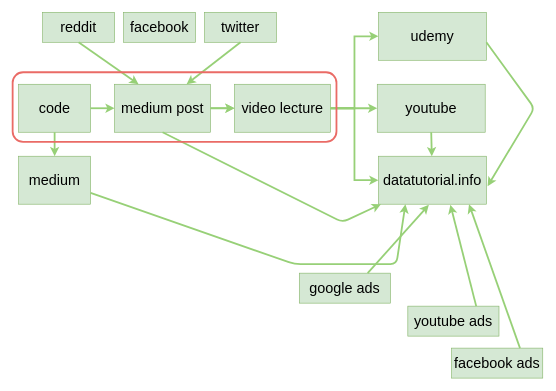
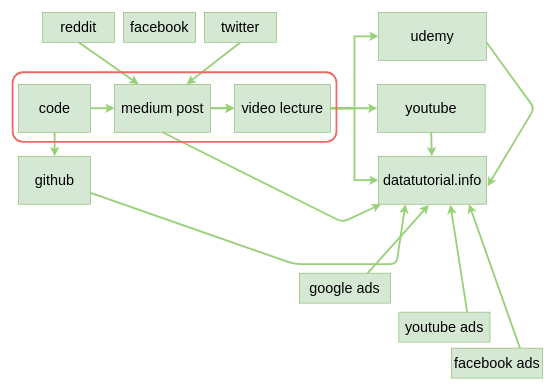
- <mxCell id="15" value="&lt;font style=&quot;font-size: 24px&quot;&gt;medium&lt;/font&gt;" style="text;html=1;strokeColor=#82b366;fillColor=#d5e8d4;align=center;verticalAlign=middle;whiteSpace=wrap;rounded=0;" vertex="1" parent="1"><mxGeometry x="30" y="260" width="120" height="80" as="geometry" /></mxCell>
+ <mxCell id="15" value="&lt;font style=&quot;font-size: 24px&quot;&gt;github&lt;/font&gt;" style="text;html=1;strokeColor=#82b366;fillColor=#d5e8d4;align=center;verticalAlign=middle;whiteSpace=wrap;rounded=0;" vertex="1" parent="1"><mxGeometry x="30" y="260" width="120" height="80" as="geometry" /></mxCell>
- <mxCell id="26" value="&lt;span style=&quot;font-size: 24px&quot;&gt;youtube ads&lt;/span&gt;" style="text;html=1;strokeColor=#82b366;fillColor=#d5e8d4;align=center;verticalAlign=middle;whiteSpace=wrap;rounded=0;" vertex="1" parent="1"><mxGeometry x="679" y="510" width="152" height="50" as="geometry" /></mxCell>
+ <mxCell id="26" value="&lt;span style=&quot;font-size: 24px&quot;&gt;youtube ads&lt;/span&gt;" style="text;html=1;strokeColor=#82b366;fillColor=#d5e8d4;align=center;verticalAlign=middle;whiteSpace=wrap;rounded=0;" vertex="1" parent="1"><mxGeometry x="664" y="520" width="152" height="50" as="geometry" /></mxCell>
